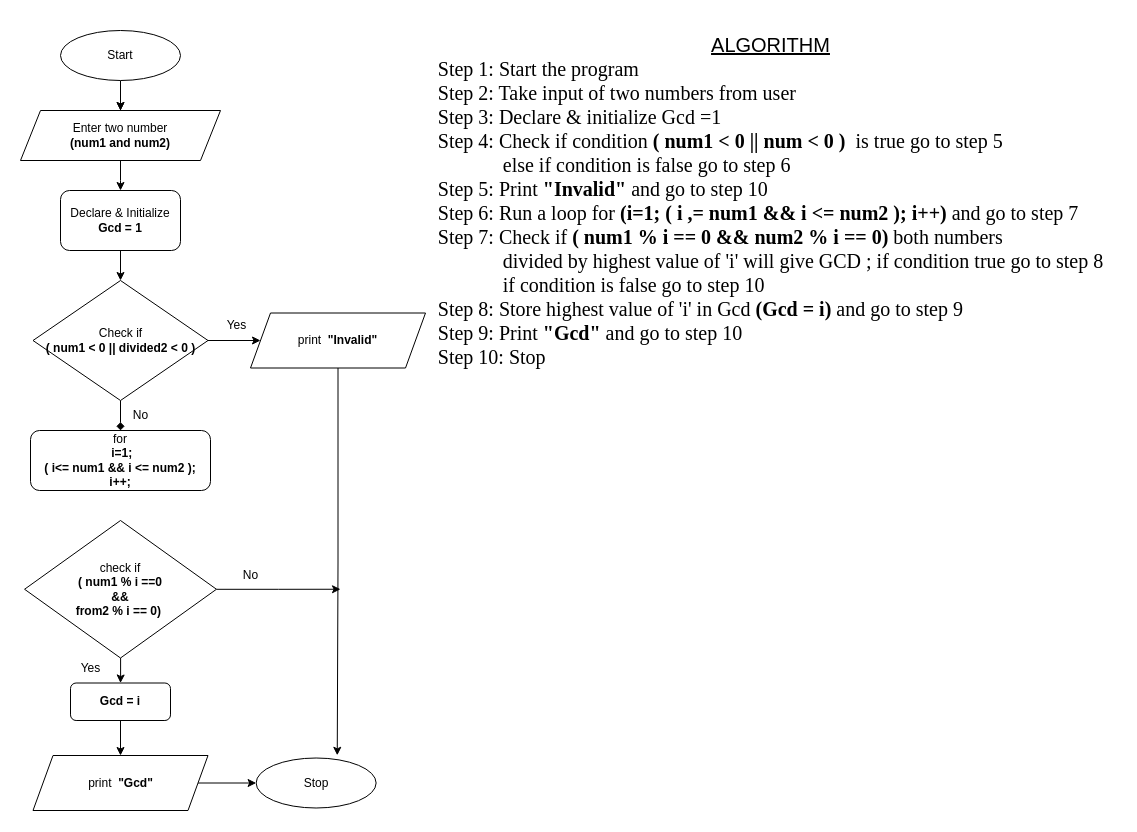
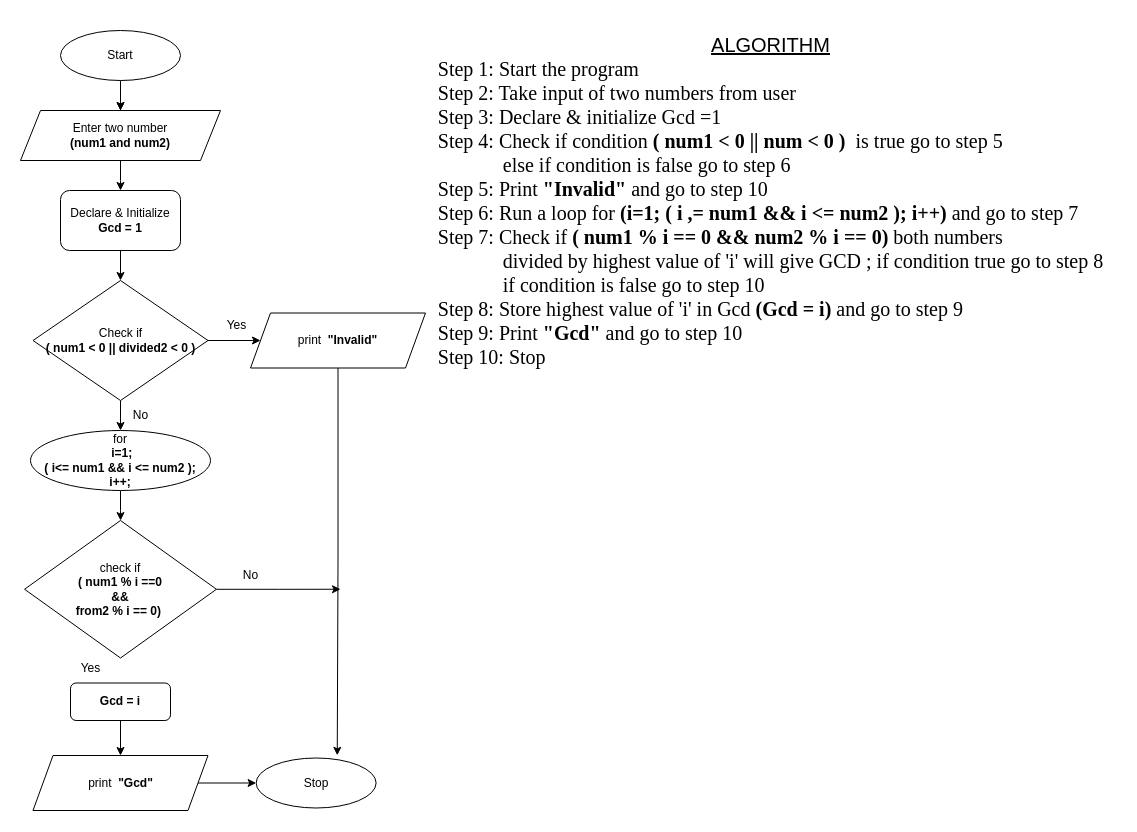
- <mxCell id="10" value="" style="edgeStyle=orthogonalEdgeStyle;rounded=0;orthogonalLoop=1;jettySize=auto;html=1;endArrow=diamond;" parent="1" source="12" target="21" edge="1"><mxGeometry relative="1" as="geometry" /></mxCell>
+ <mxCell id="10" value="" style="edgeStyle=orthogonalEdgeStyle;rounded=0;orthogonalLoop=1;jettySize=auto;html=1;" parent="1" source="12" target="21" edge="1"><mxGeometry relative="1" as="geometry" /></mxCell>
- <mxCell id="21" value="for&lt;br&gt;&lt;b&gt;&amp;nbsp;i=1;&lt;/b&gt;&lt;br&gt;&lt;b&gt;( i&amp;lt;= num1 &amp;amp;&amp;amp; i &amp;lt;= num2 );&lt;br&gt;i++;&lt;br&gt;&lt;/b&gt;" style="rounded=1;whiteSpace=wrap;html=1;" parent="1" vertex="1"><mxGeometry x="30" y="430" width="180" height="60" as="geometry" /></mxCell>
+ <mxCell id="21" value="for&lt;br&gt;&lt;b&gt;&amp;nbsp;i=1;&lt;/b&gt;&lt;br&gt;&lt;b&gt;( i&amp;lt;= num1 &amp;amp;&amp;amp; i &amp;lt;= num2 );&lt;br&gt;i++;&lt;br&gt;&lt;/b&gt;" style="ellipse;whiteSpace=wrap;html=1;" parent="1" vertex="1"><mxGeometry x="30" y="430" width="180" height="60" as="geometry" /></mxCell>
+ <mxCell id="20" value="" style="edgeStyle=orthogonalEdgeStyle;rounded=0;orthogonalLoop=1;jettySize=auto;html=1;" parent="1" source="21" target="15" edge="1"><mxGeometry relative="1" as="geometry" /></mxCell>
- <mxCell id="13" value="" style="edgeStyle=orthogonalEdgeStyle;rounded=0;orthogonalLoop=1;jettySize=auto;html=1;" parent="1" source="15" target="23" edge="1"><mxGeometry relative="1" as="geometry" /></mxCell>
